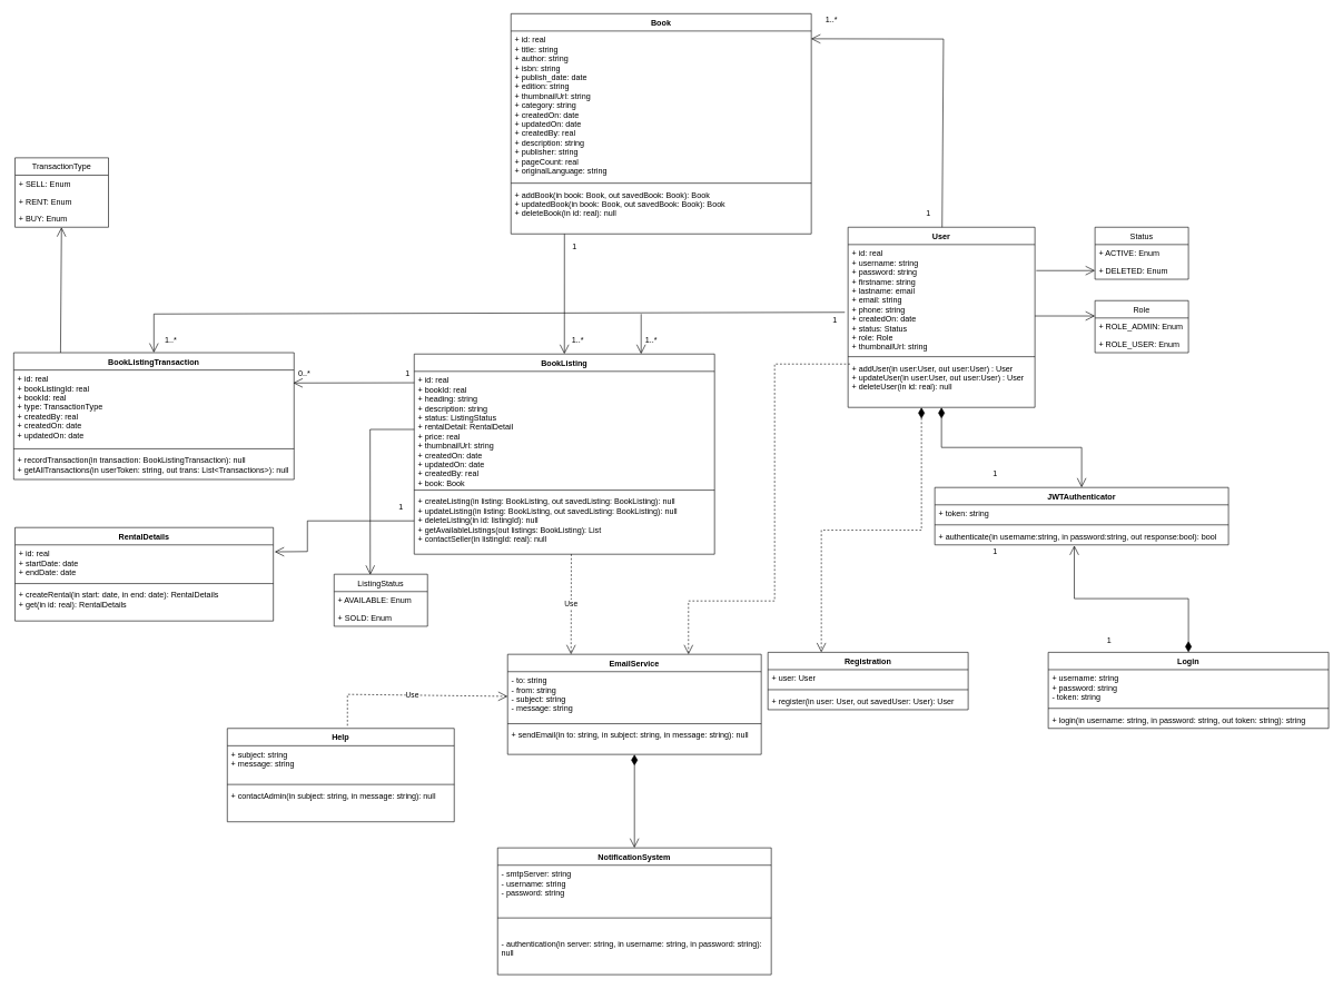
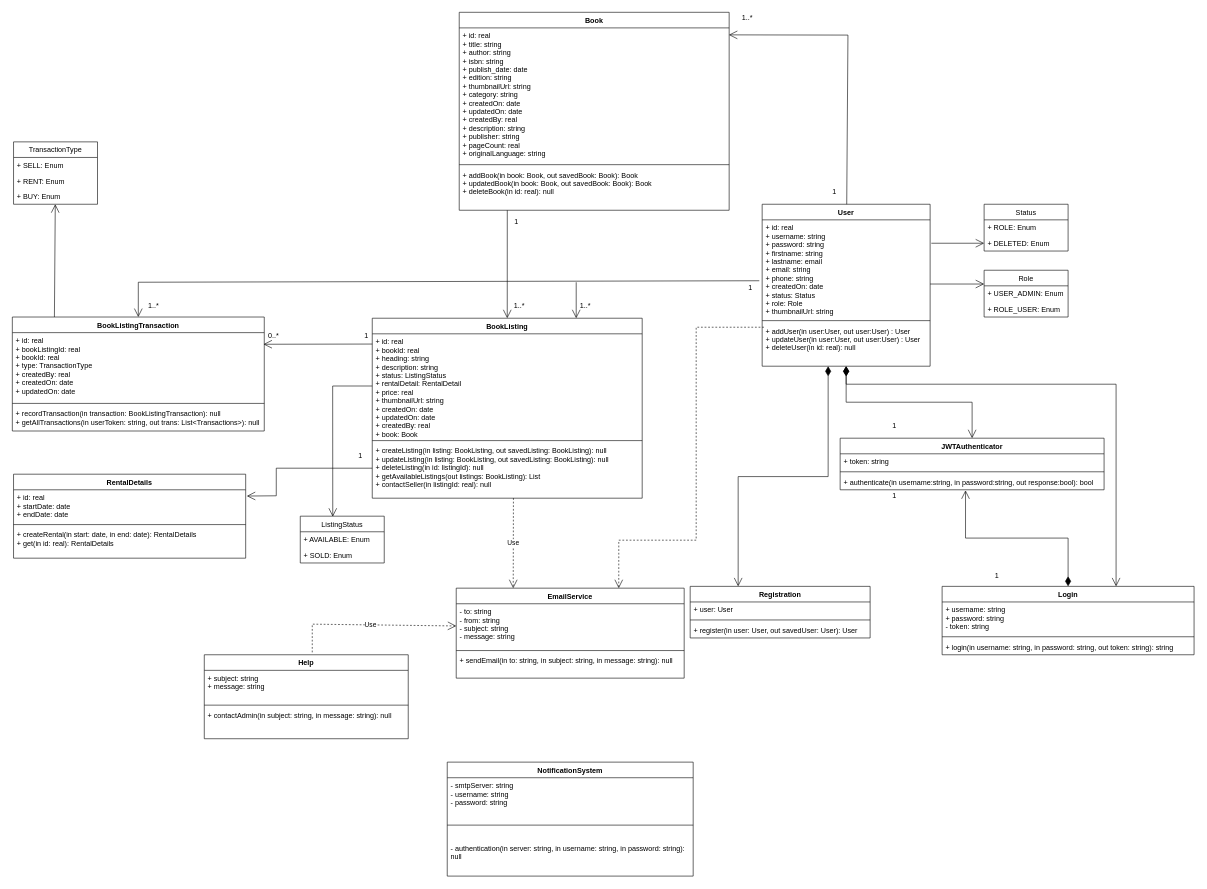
- <mxCell id="73" value="+ ACTIVE: Enum" style="text;strokeColor=none;fillColor=none;align=left;verticalAlign=top;spacingLeft=4;spacingRight=4;overflow=hidden;rotatable=0;points=[[0,0.5],[1,0.5]];portConstraint=eastwest;" vertex="1" parent="72"><mxGeometry y="26" width="140" height="26" as="geometry" /></mxCell>
+ <mxCell id="73" value="+ ROLE: Enum" style="text;strokeColor=none;fillColor=none;align=left;verticalAlign=top;spacingLeft=4;spacingRight=4;overflow=hidden;rotatable=0;points=[[0,0.5],[1,0.5]];portConstraint=eastwest;" vertex="1" parent="72"><mxGeometry y="26" width="140" height="26" as="geometry" /></mxCell>
- <mxCell id="76" value="+ ROLE_ADMIN: Enum" style="text;strokeColor=none;fillColor=none;align=left;verticalAlign=top;spacingLeft=4;spacingRight=4;overflow=hidden;rotatable=0;points=[[0,0.5],[1,0.5]];portConstraint=eastwest;" vertex="1" parent="75"><mxGeometry y="26" width="140" height="26" as="geometry" /></mxCell>
+ <mxCell id="76" value="+ USER_ADMIN: Enum" style="text;strokeColor=none;fillColor=none;align=left;verticalAlign=top;spacingLeft=4;spacingRight=4;overflow=hidden;rotatable=0;points=[[0,0.5],[1,0.5]];portConstraint=eastwest;" vertex="1" parent="75"><mxGeometry y="26" width="140" height="26" as="geometry" /></mxCell>
+ <mxCell id="52" value="" style="endArrow=open;html=1;endSize=12;startArrow=diamondThin;startSize=14;startFill=1;edgeStyle=orthogonalEdgeStyle;align=left;verticalAlign=bottom;rounded=0;" edge="1" parent="1" source="18" target="14"><mxGeometry x="-1" y="3" relative="1" as="geometry"><mxPoint x="1443" y="563" as="sourcePoint" /><mxPoint x="1673" y="977" as="targetPoint" /><Array as="points"><mxPoint x="1410" y="640" /><mxPoint x="1860" y="640" /></Array></mxGeometry></mxCell>
- <mxCell id="51" value="" style="endArrow=open;html=1;endSize=12;startArrow=diamondThin;startSize=14;startFill=1;edgeStyle=orthogonalEdgeStyle;align=left;verticalAlign=bottom;rounded=0;dashed=1;" edge="1" parent="1" source="18" target="10"><mxGeometry x="-1" y="3" relative="1" as="geometry"><mxPoint x="1110" y="820" as="sourcePoint" /><mxPoint x="1270" y="820" as="targetPoint" /><Array as="points"><mxPoint x="1380" y="794" /><mxPoint x="1230" y="794" /></Array></mxGeometry></mxCell>
+ <mxCell id="51" value="" style="endArrow=open;html=1;endSize=12;startArrow=diamondThin;startSize=14;startFill=1;edgeStyle=orthogonalEdgeStyle;align=left;verticalAlign=bottom;rounded=0;" edge="1" parent="1" source="18" target="10"><mxGeometry x="-1" y="3" relative="1" as="geometry"><mxPoint x="1110" y="820" as="sourcePoint" /><mxPoint x="1270" y="820" as="targetPoint" /><Array as="points"><mxPoint x="1380" y="794" /><mxPoint x="1230" y="794" /></Array></mxGeometry></mxCell>
- <mxCell id="57" value="" style="endArrow=open;html=1;endSize=12;startArrow=diamondThin;startSize=14;startFill=1;edgeStyle=orthogonalEdgeStyle;align=left;verticalAlign=bottom;" edge="1" parent="1" source="30" target="38"><mxGeometry x="-1" y="3" relative="1" as="geometry"><mxPoint x="1130" y="1170" as="sourcePoint" /><mxPoint x="1290" y="1170" as="targetPoint" /></mxGeometry></mxCell>
